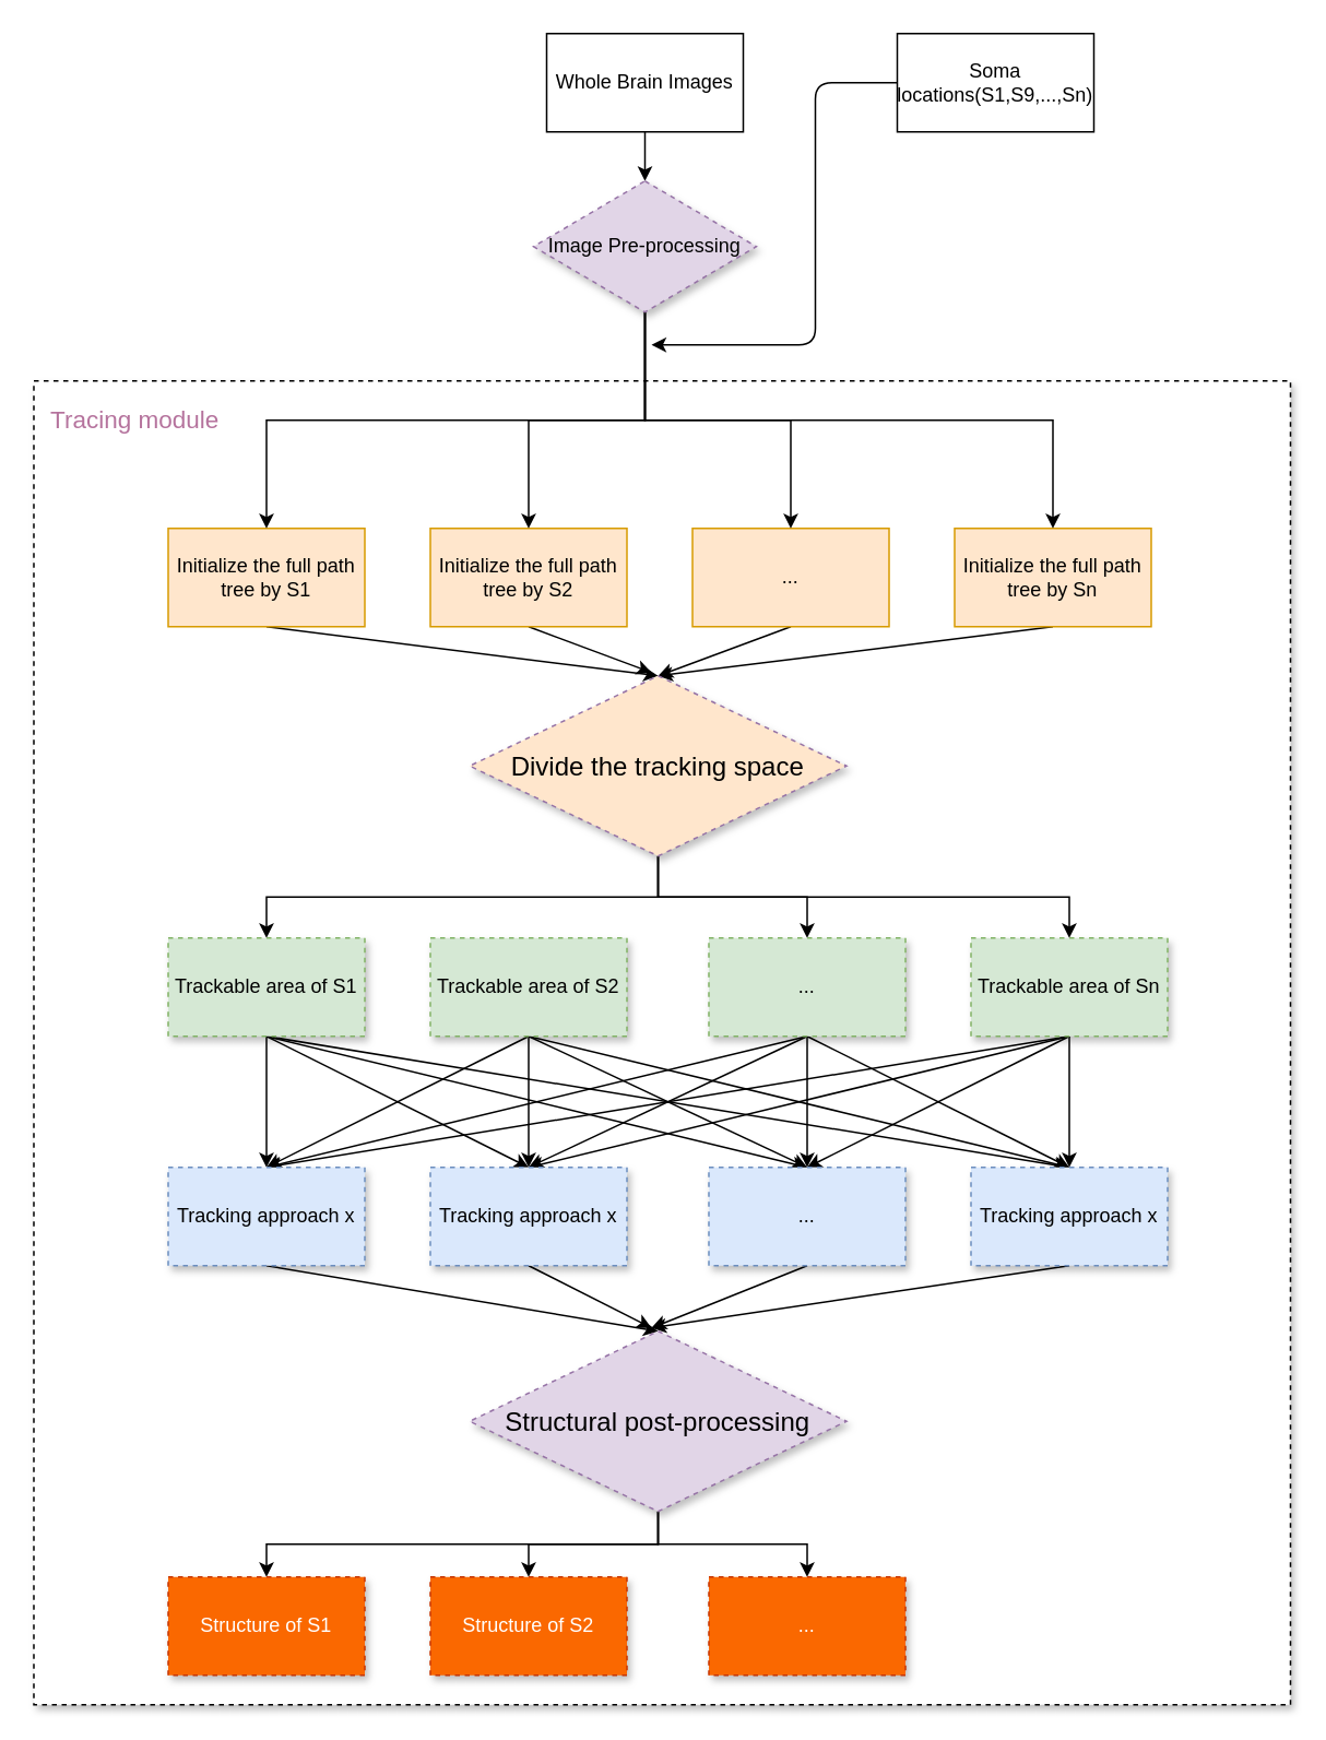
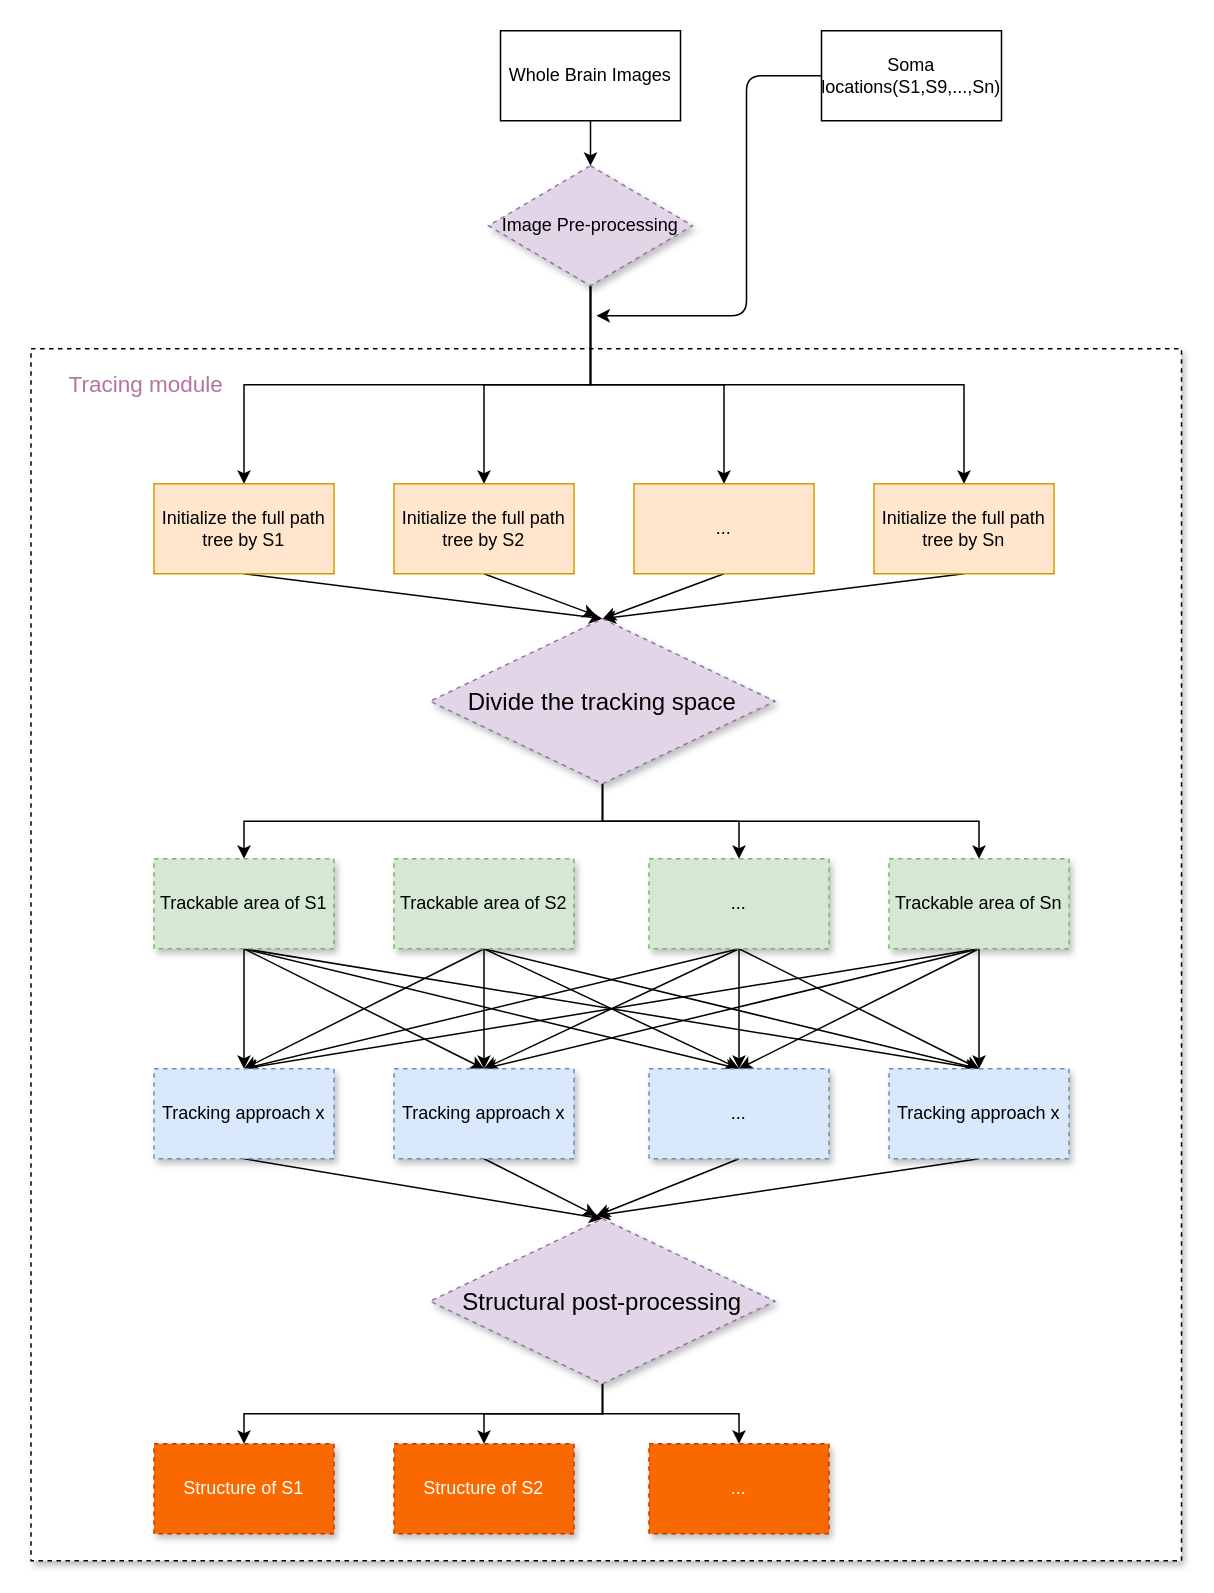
- <mxCell id="15" value="&lt;font color=&quot;#b5739d&quot; style=&quot;font-size: 15px&quot;&gt;Tracing module&lt;/font&gt;" style="text;html=1;align=center;verticalAlign=middle;whiteSpace=wrap;rounded=0;shadow=1;dashed=1;sketch=0;" parent="1" vertex="1"><mxGeometry x="27" y="240" width="110" height="30" as="geometry" /></mxCell>
+ <mxCell id="15" value="&lt;font color=&quot;#b5739d&quot; style=&quot;font-size: 15px&quot;&gt;Tracing module&lt;/font&gt;" style="text;html=1;align=center;verticalAlign=middle;whiteSpace=wrap;rounded=0;shadow=1;dashed=1;sketch=0;" parent="1" vertex="1"><mxGeometry x="42" y="240" width="110" height="30" as="geometry" /></mxCell>
- <mxCell id="19" value="&lt;font style=&quot;font-size: 16px&quot;&gt;Divide the tracking space&lt;/font&gt;" style="rhombus;whiteSpace=wrap;html=1;rounded=0;shadow=1;dashed=1;sketch=0;fillColor=#ffe6cc;strokeColor=#9673a6;" parent="1" vertex="1"><mxGeometry x="286" y="412" width="230" height="110" as="geometry" /></mxCell>
+ <mxCell id="19" value="&lt;font style=&quot;font-size: 16px&quot;&gt;Divide the tracking space&lt;/font&gt;" style="rhombus;whiteSpace=wrap;html=1;rounded=0;shadow=1;dashed=1;sketch=0;fillColor=#e1d5e7;strokeColor=#9673a6;" parent="1" vertex="1"><mxGeometry x="286" y="412" width="230" height="110" as="geometry" /></mxCell>
